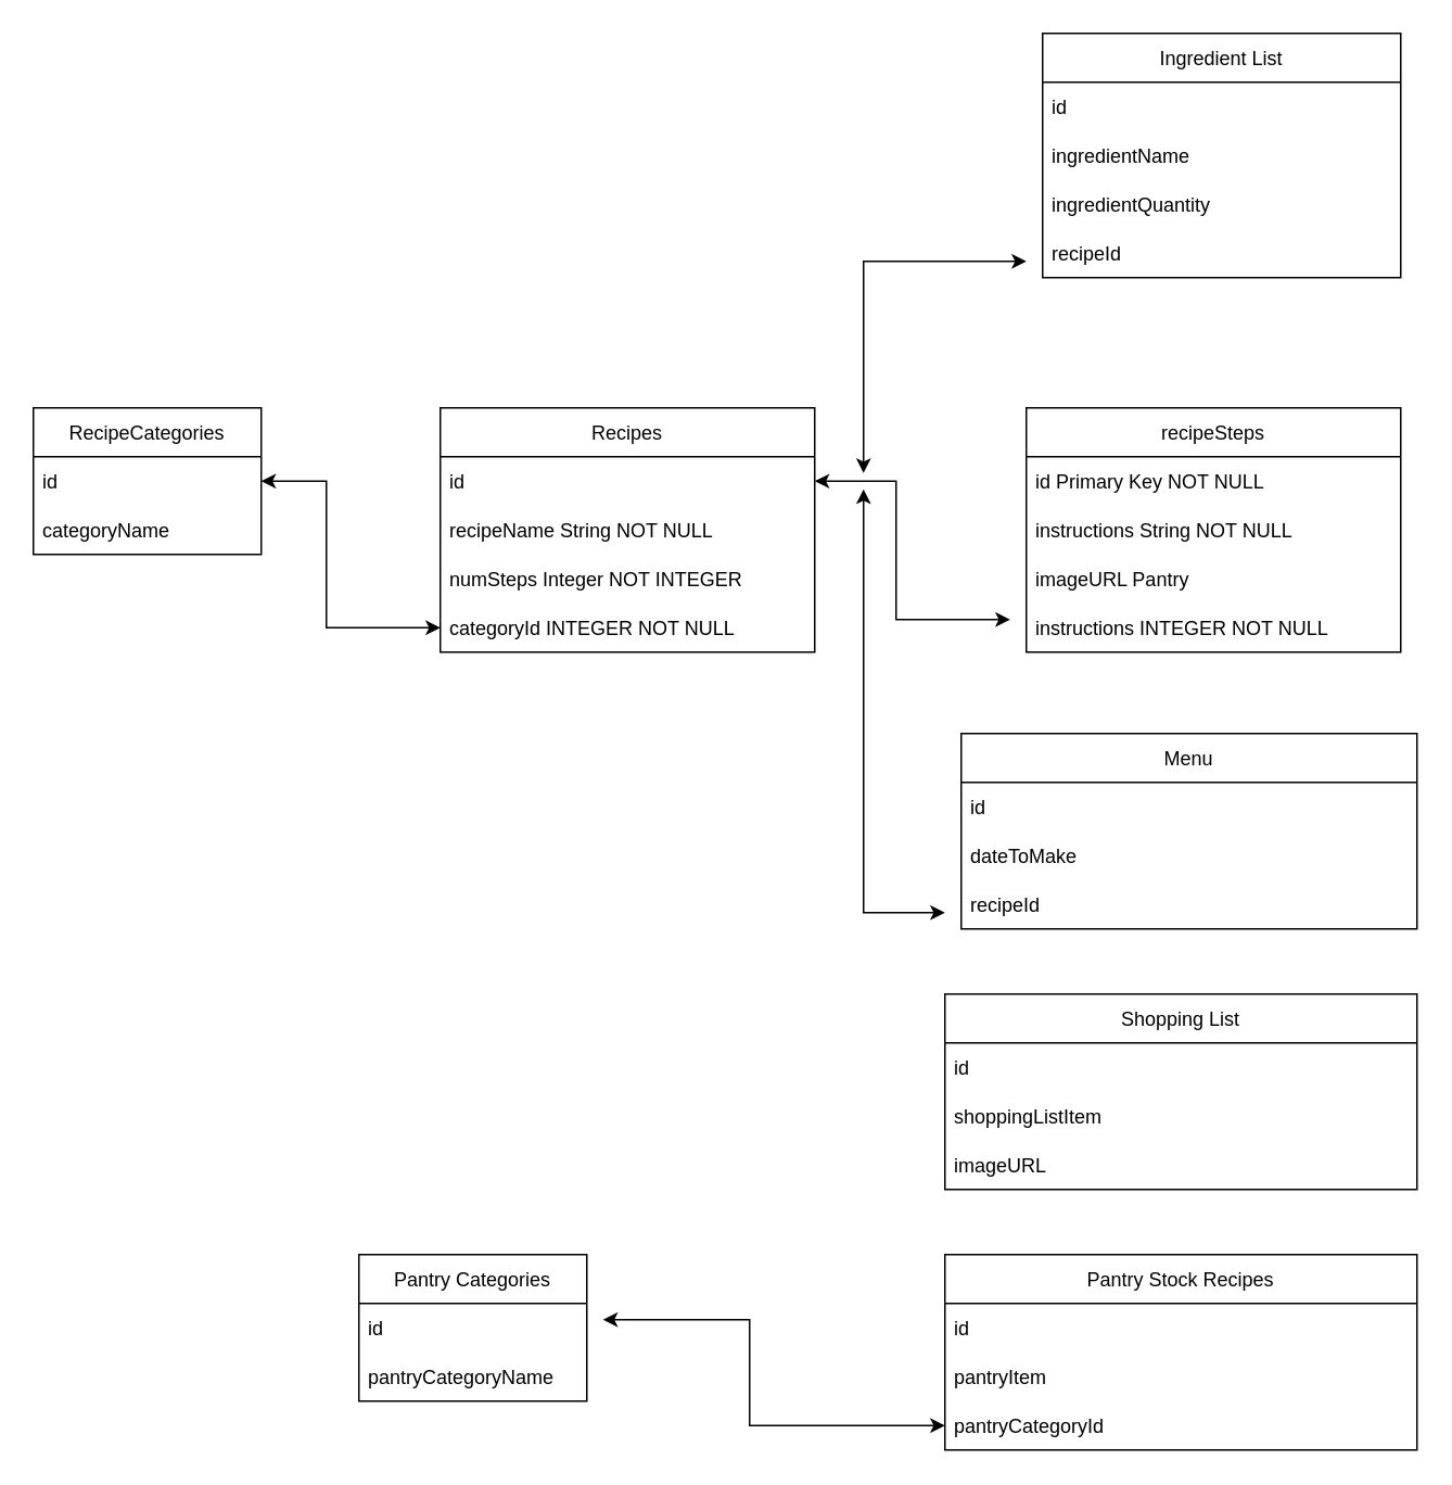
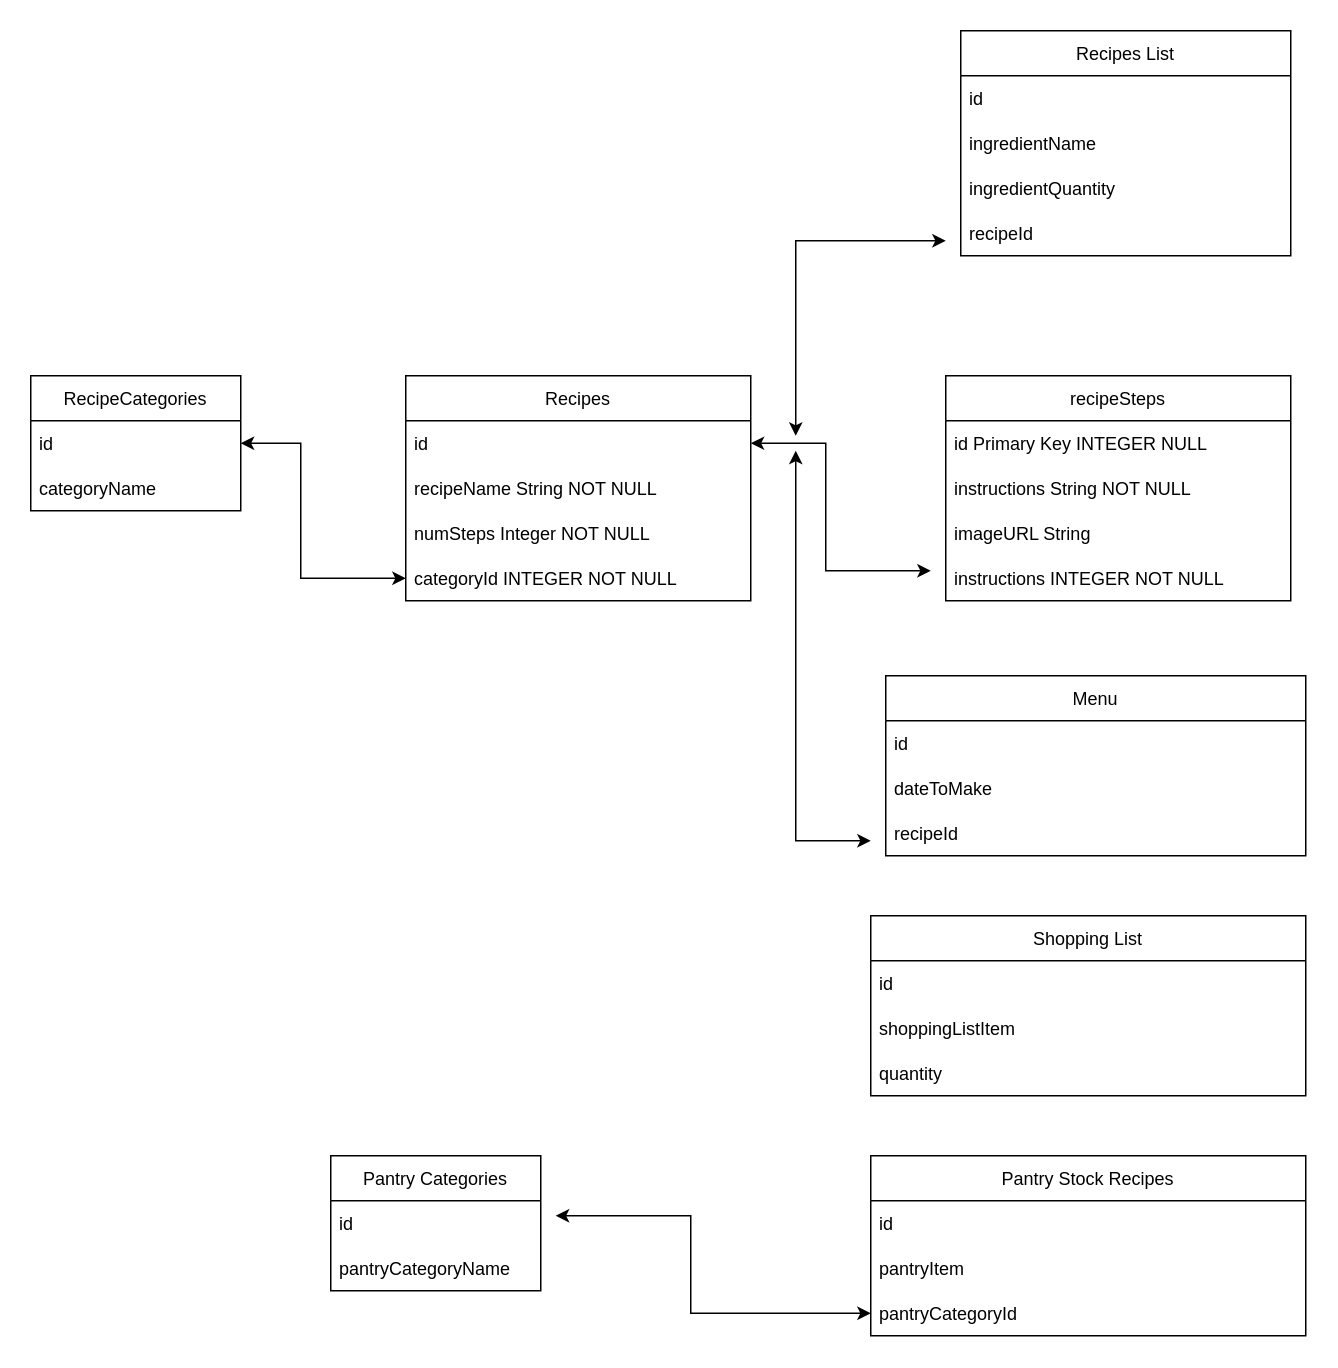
- <mxCell id="34" value="Ingredient List" style="swimlane;fontStyle=0;childLayout=stackLayout;horizontal=1;startSize=30;horizontalStack=0;resizeParent=1;resizeParentMax=0;resizeLast=0;collapsible=1;marginBottom=0;" vertex="1" parent="1"><mxGeometry x="640" y="20" width="220" height="150" as="geometry" /></mxCell>
+ <mxCell id="34" value="Recipes List" style="swimlane;fontStyle=0;childLayout=stackLayout;horizontal=1;startSize=30;horizontalStack=0;resizeParent=1;resizeParentMax=0;resizeLast=0;collapsible=1;marginBottom=0;" vertex="1" parent="1"><mxGeometry x="640" y="20" width="220" height="150" as="geometry" /></mxCell>
- <mxCell id="8" value="id Primary Key NOT NULL" style="text;strokeColor=none;fillColor=none;align=left;verticalAlign=middle;spacingLeft=4;spacingRight=4;overflow=hidden;points=[[0,0.5],[1,0.5]];portConstraint=eastwest;rotatable=0;" vertex="1" parent="7"><mxGeometry y="30" width="230" height="30" as="geometry" /></mxCell>
+ <mxCell id="8" value="id Primary Key INTEGER NULL" style="text;strokeColor=none;fillColor=none;align=left;verticalAlign=middle;spacingLeft=4;spacingRight=4;overflow=hidden;points=[[0,0.5],[1,0.5]];portConstraint=eastwest;rotatable=0;" vertex="1" parent="7"><mxGeometry y="30" width="230" height="30" as="geometry" /></mxCell>
- <mxCell id="5" value="numSteps Integer NOT INTEGER" style="text;strokeColor=none;fillColor=none;align=left;verticalAlign=middle;spacingLeft=4;spacingRight=4;overflow=hidden;points=[[0,0.5],[1,0.5]];portConstraint=eastwest;rotatable=0;" vertex="1" parent="2"><mxGeometry y="90" width="230" height="30" as="geometry" /></mxCell>
+ <mxCell id="5" value="numSteps Integer NOT NULL" style="text;strokeColor=none;fillColor=none;align=left;verticalAlign=middle;spacingLeft=4;spacingRight=4;overflow=hidden;points=[[0,0.5],[1,0.5]];portConstraint=eastwest;rotatable=0;" vertex="1" parent="2"><mxGeometry y="90" width="230" height="30" as="geometry" /></mxCell>
- <mxCell id="10" value="imageURL Pantry " style="text;strokeColor=none;fillColor=none;align=left;verticalAlign=middle;spacingLeft=4;spacingRight=4;overflow=hidden;points=[[0,0.5],[1,0.5]];portConstraint=eastwest;rotatable=0;" vertex="1" parent="7"><mxGeometry y="90" width="230" height="30" as="geometry" /></mxCell>
+ <mxCell id="10" value="imageURL String " style="text;strokeColor=none;fillColor=none;align=left;verticalAlign=middle;spacingLeft=4;spacingRight=4;overflow=hidden;points=[[0,0.5],[1,0.5]];portConstraint=eastwest;rotatable=0;" vertex="1" parent="7"><mxGeometry y="90" width="230" height="30" as="geometry" /></mxCell>
- <mxCell id="25" value="imageURL " style="text;strokeColor=none;fillColor=none;align=left;verticalAlign=middle;spacingLeft=4;spacingRight=4;overflow=hidden;points=[[0,0.5],[1,0.5]];portConstraint=eastwest;rotatable=0;" vertex="1" parent="22"><mxGeometry y="90" width="290" height="30" as="geometry" /></mxCell>
+ <mxCell id="25" value="quantity " style="text;strokeColor=none;fillColor=none;align=left;verticalAlign=middle;spacingLeft=4;spacingRight=4;overflow=hidden;points=[[0,0.5],[1,0.5]];portConstraint=eastwest;rotatable=0;" vertex="1" parent="22"><mxGeometry y="90" width="290" height="30" as="geometry" /></mxCell>
